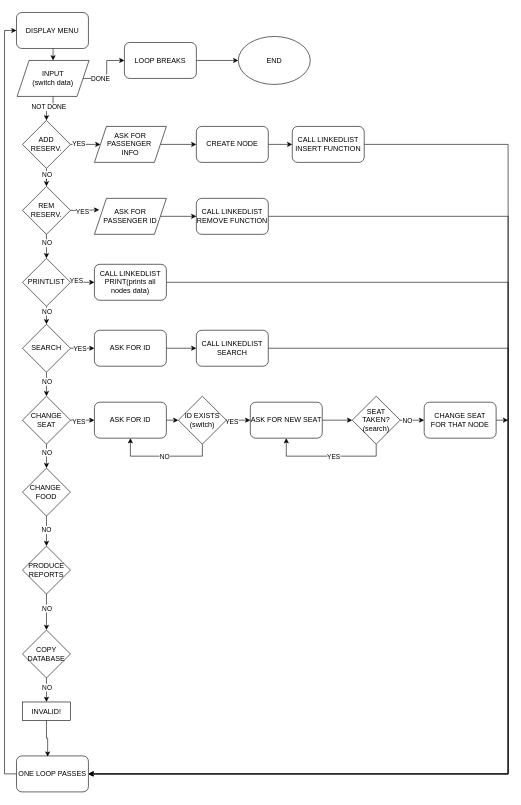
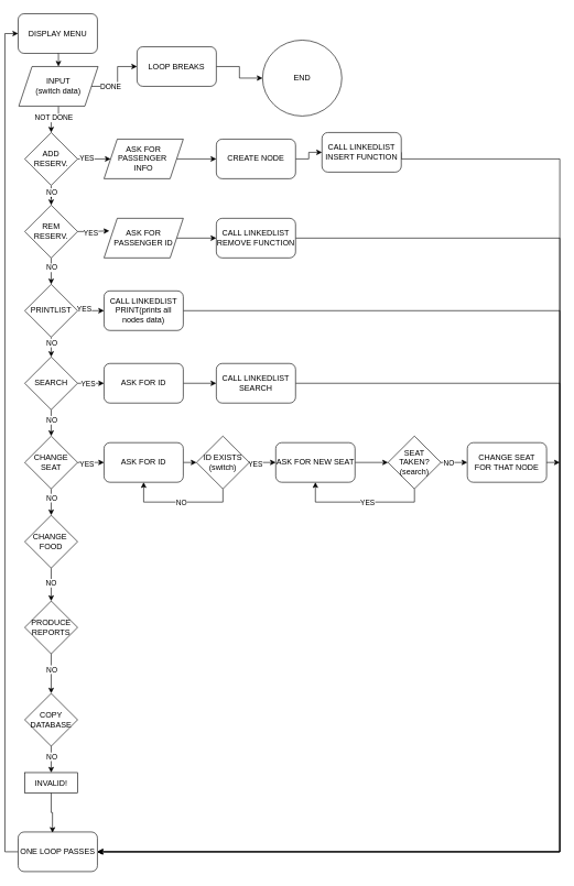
- <mxCell id="47" value="END" style="ellipse;whiteSpace=wrap;html=1;" vertex="1" parent="1"><mxGeometry x="390" y="60" width="120" height="80" as="geometry" /></mxCell>
+ <mxCell id="47" value="END" style="ellipse;whiteSpace=wrap;html=1;" vertex="1" parent="1"><mxGeometry x="390" y="60" width="120" height="115" as="geometry" /></mxCell>
- <mxCell id="53" value="CALL LINKEDLIST INSERT FUNCTION" style="rounded=1;whiteSpace=wrap;html=1;" vertex="1" parent="1"><mxGeometry x="480" y="210" width="120" height="60" as="geometry" /></mxCell>
+ <mxCell id="53" value="CALL LINKEDLIST INSERT FUNCTION" style="rounded=1;whiteSpace=wrap;html=1;" vertex="1" parent="1"><mxGeometry x="480" y="200" width="120" height="60" as="geometry" /></mxCell>
